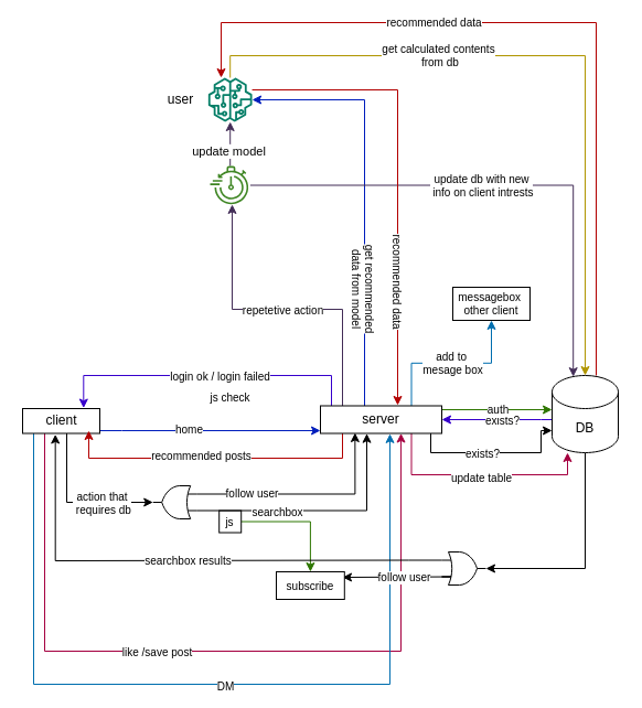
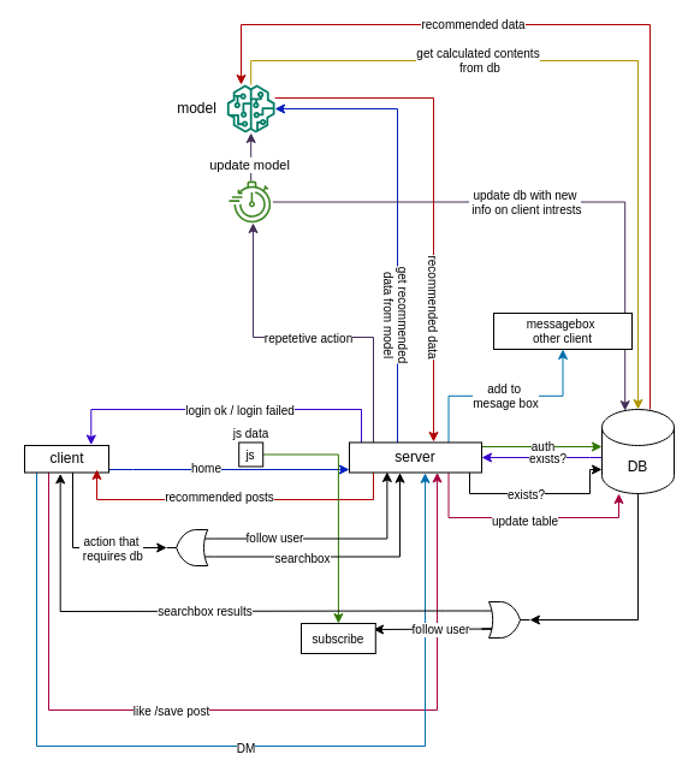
- <mxCell id="44" value="user" style="text;html=1;align=center;verticalAlign=middle;resizable=0;points=[];autosize=1;strokeColor=none;fillColor=none;" vertex="1" parent="1"><mxGeometry x="138.2" y="80" width="50" height="20" as="geometry" /></mxCell>
+ <mxCell id="44" value="model" style="text;html=1;align=center;verticalAlign=middle;resizable=0;points=[];autosize=1;strokeColor=none;fillColor=none;" vertex="1" parent="1"><mxGeometry x="138.2" y="80" width="50" height="20" as="geometry" /></mxCell>
- <mxCell id="59" value="messagebox&amp;nbsp;&lt;br&gt;other client" style="whiteSpace=wrap;html=1;fontSize=10;" vertex="1" parent="1"><mxGeometry x="410" y="260" width="70" height="30" as="geometry" /></mxCell>
+ <mxCell id="59" value="messagebox&amp;nbsp;&lt;br&gt;other client" style="whiteSpace=wrap;html=1;fontSize=10;" vertex="1" parent="1"><mxGeometry x="410" y="260" width="115" height="30" as="geometry" /></mxCell>
- <mxCell id="47" value="&lt;font style=&quot;font-size: 10px&quot;&gt;js check&lt;/font&gt;" style="text;html=1;align=center;verticalAlign=middle;resizable=0;points=[];autosize=1;strokeColor=none;fillColor=none;fontSize=4;" vertex="1" parent="1"><mxGeometry x="183.2" y="355" width="50" height="10" as="geometry" /></mxCell>
+ <mxCell id="47" value="&lt;font style=&quot;font-size: 10px&quot;&gt;js data&lt;/font&gt;" style="text;html=1;align=center;verticalAlign=middle;resizable=0;points=[];autosize=1;strokeColor=none;fillColor=none;fontSize=4;" vertex="1" parent="1"><mxGeometry x="183.2" y="355" width="50" height="10" as="geometry" /></mxCell>
- <mxCell id="46" value="js" style="rounded=0;whiteSpace=wrap;html=1;fontSize=10;" vertex="1" parent="1"><mxGeometry x="198.2" y="462.5" width="20" height="20" as="geometry" /></mxCell>
+ <mxCell id="46" value="js" style="rounded=0;whiteSpace=wrap;html=1;fontSize=10;" vertex="1" parent="1"><mxGeometry x="198.2" y="367.5" width="20" height="20" as="geometry" /></mxCell>
